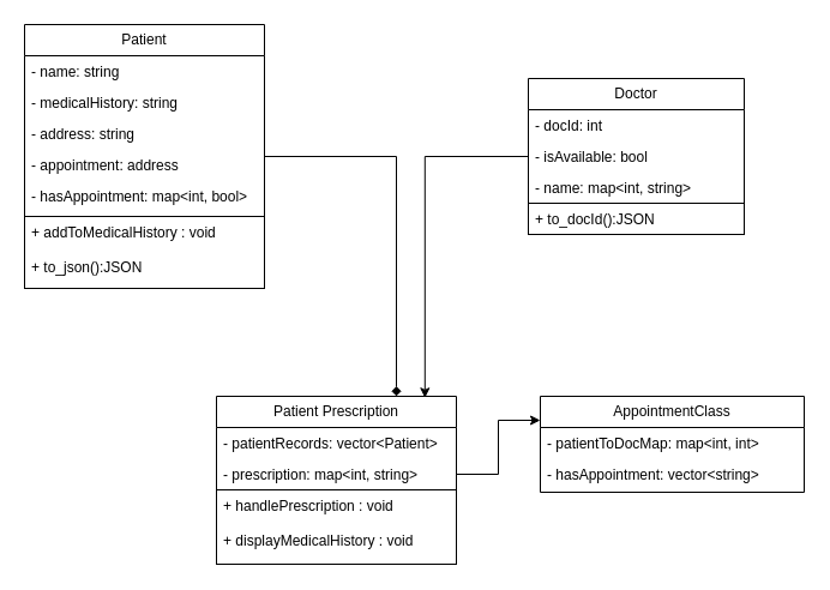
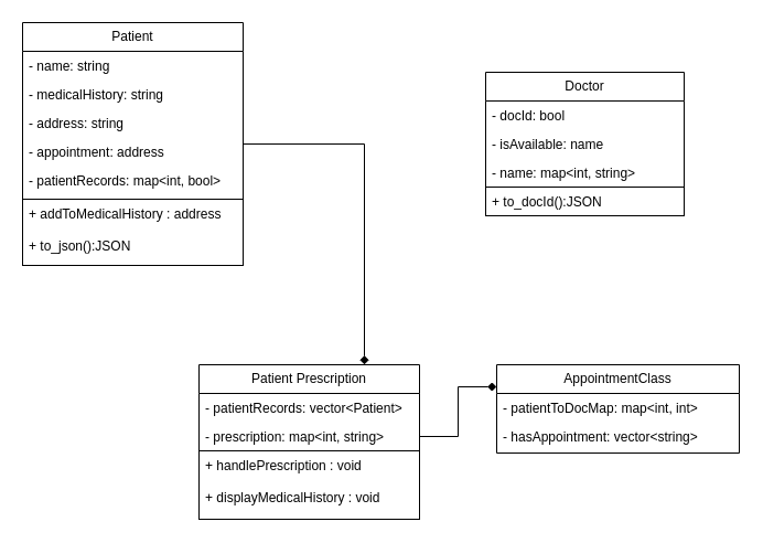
- <mxCell id="10" value="- docId: int " style="text;strokeColor=none;fillColor=none;align=left;verticalAlign=top;spacingLeft=4;spacingRight=4;overflow=hidden;rotatable=0;points=[[0,0.5],[1,0.5]];portConstraint=eastwest;whiteSpace=wrap;html=1;" vertex="1" parent="9"><mxGeometry y="26" width="180" height="26" as="geometry" /></mxCell>
+ <mxCell id="10" value="- docId: bool " style="text;strokeColor=none;fillColor=none;align=left;verticalAlign=top;spacingLeft=4;spacingRight=4;overflow=hidden;rotatable=0;points=[[0,0.5],[1,0.5]];portConstraint=eastwest;whiteSpace=wrap;html=1;" vertex="1" parent="9"><mxGeometry y="26" width="180" height="26" as="geometry" /></mxCell>
- <mxCell id="11" value="- isAvailable: bool" style="text;strokeColor=none;fillColor=none;align=left;verticalAlign=top;spacingLeft=4;spacingRight=4;overflow=hidden;rotatable=0;points=[[0,0.5],[1,0.5]];portConstraint=eastwest;whiteSpace=wrap;html=1;" vertex="1" parent="9"><mxGeometry y="52" width="180" height="26" as="geometry" /></mxCell>
+ <mxCell id="11" value="- isAvailable: name" style="text;strokeColor=none;fillColor=none;align=left;verticalAlign=top;spacingLeft=4;spacingRight=4;overflow=hidden;rotatable=0;points=[[0,0.5],[1,0.5]];portConstraint=eastwest;whiteSpace=wrap;html=1;" vertex="1" parent="9"><mxGeometry y="52" width="180" height="26" as="geometry" /></mxCell>
- <mxCell id="7" value="- hasAppointment: map&amp;lt;int, bool&amp;gt;" style="text;strokeColor=none;fillColor=none;align=left;verticalAlign=top;spacingLeft=4;spacingRight=4;overflow=hidden;rotatable=0;points=[[0,0.5],[1,0.5]];portConstraint=eastwest;whiteSpace=wrap;html=1;" vertex="1" parent="2"><mxGeometry y="130" width="200" height="30" as="geometry" /></mxCell>
+ <mxCell id="7" value="- patientRecords: map&amp;lt;int, bool&amp;gt;" style="text;strokeColor=none;fillColor=none;align=left;verticalAlign=top;spacingLeft=4;spacingRight=4;overflow=hidden;rotatable=0;points=[[0,0.5],[1,0.5]];portConstraint=eastwest;whiteSpace=wrap;html=1;" vertex="1" parent="2"><mxGeometry y="130" width="200" height="30" as="geometry" /></mxCell>
- <mxCell id="23" style="edgeStyle=orthogonalEdgeStyle;rounded=0;orthogonalLoop=1;jettySize=auto;html=1;entryX=0.869;entryY=0.009;entryDx=0;entryDy=0;entryPerimeter=0;" edge="1" parent="1" source="9" target="17"><mxGeometry relative="1" as="geometry" /></mxCell>
- <mxCell id="8" value="&lt;div&gt;+ addToMedicalHistory : void&lt;/div&gt;&lt;div&gt;&lt;br&gt;&lt;/div&gt;&lt;div&gt;+ to_json():JSON &lt;/div&gt;" style="text;align=left;verticalAlign=top;spacingLeft=4;spacingRight=4;overflow=hidden;rotatable=0;points=[[0,0.5],[1,0.5]];portConstraint=eastwest;whiteSpace=wrap;html=1;glass=0;rounded=0;strokeColor=default;shadow=0;perimeterSpacing=10;strokeWidth=1;" vertex="1" parent="2"><mxGeometry y="160" width="200" height="60" as="geometry" /></mxCell>
+ <mxCell id="8" value="&lt;div&gt;+ addToMedicalHistory : address&lt;/div&gt;&lt;div&gt;&lt;br&gt;&lt;/div&gt;&lt;div&gt;+ to_json():JSON &lt;/div&gt;" style="text;align=left;verticalAlign=top;spacingLeft=4;spacingRight=4;overflow=hidden;rotatable=0;points=[[0,0.5],[1,0.5]];portConstraint=eastwest;whiteSpace=wrap;html=1;glass=0;rounded=0;strokeColor=default;shadow=0;perimeterSpacing=10;strokeWidth=1;" vertex="1" parent="2"><mxGeometry y="160" width="200" height="60" as="geometry" /></mxCell>
- <mxCell id="22" style="edgeStyle=orthogonalEdgeStyle;rounded=0;orthogonalLoop=1;jettySize=auto;html=1;exitX=1;exitY=0.5;exitDx=0;exitDy=0;entryX=0;entryY=0.25;entryDx=0;entryDy=0;" edge="1" parent="1" source="19" target="14"><mxGeometry relative="1" as="geometry" /></mxCell>
+ <mxCell id="22" style="edgeStyle=orthogonalEdgeStyle;rounded=0;orthogonalLoop=1;jettySize=auto;html=1;exitX=1;exitY=0.5;exitDx=0;exitDy=0;entryX=0;entryY=0.25;entryDx=0;entryDy=0;endArrow=diamond;" edge="1" parent="1" source="19" target="14"><mxGeometry relative="1" as="geometry" /></mxCell>
